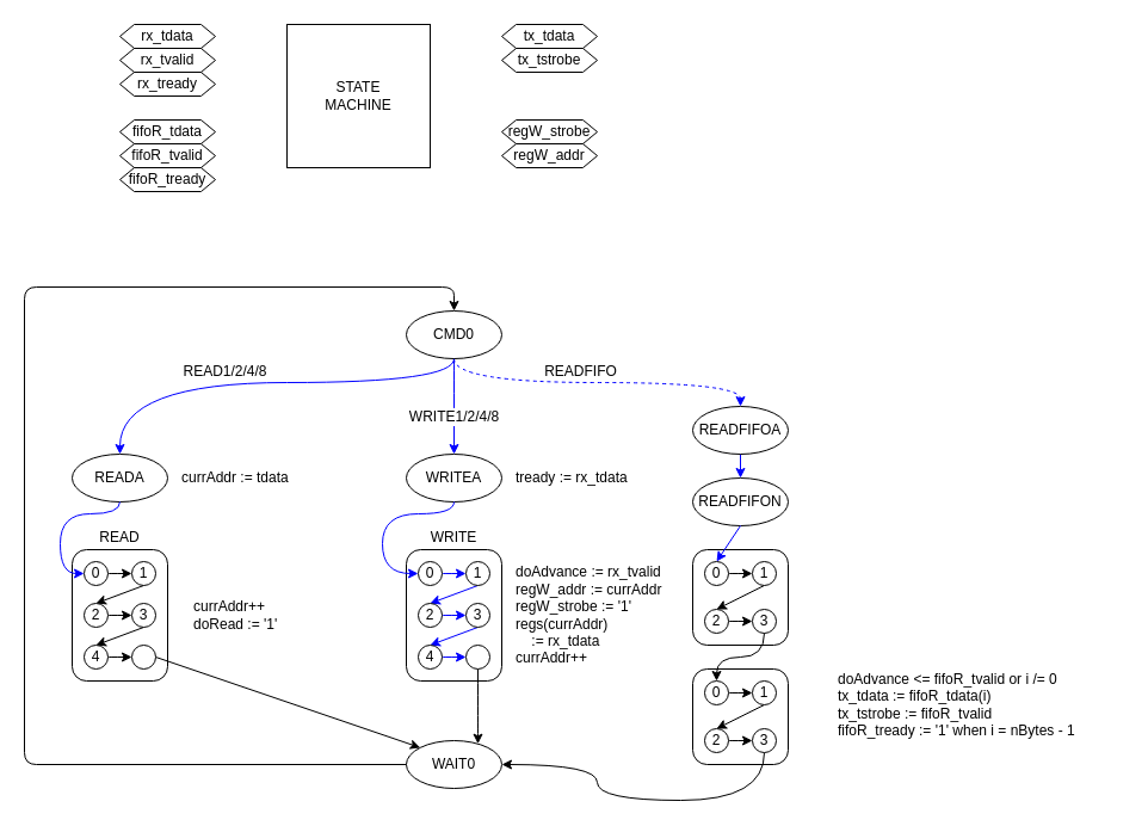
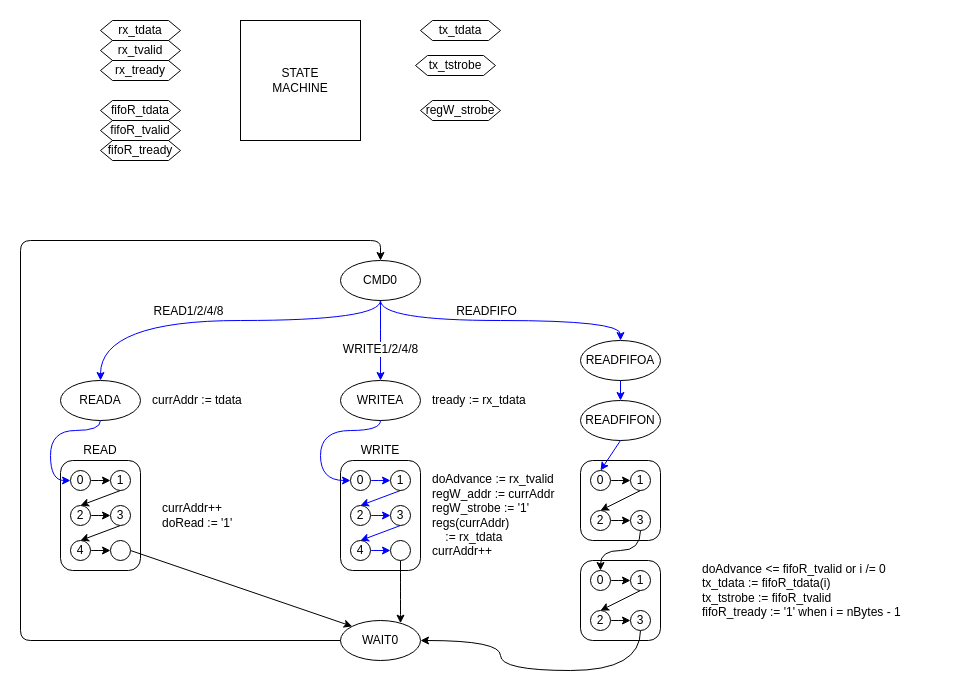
- <mxCell id="13" value="tx_tstrobe" style="shape=hexagon;perimeter=hexagonPerimeter2;whiteSpace=wrap;html=1;fillColor=none;size=0.15;" vertex="1" parent="1"><mxGeometry x="420" y="40" width="80" height="20" as="geometry" /></mxCell>
+ <mxCell id="13" value="tx_tstrobe" style="shape=hexagon;perimeter=hexagonPerimeter2;whiteSpace=wrap;html=1;fillColor=none;size=0.15;" vertex="1" parent="1"><mxGeometry x="415" y="55" width="80" height="20" as="geometry" /></mxCell>
- <mxCell id="18" value="regW_addr" style="shape=hexagon;perimeter=hexagonPerimeter2;whiteSpace=wrap;html=1;fillColor=none;size=0.15;" vertex="1" parent="1"><mxGeometry x="420" y="120" width="80" height="20" as="geometry" /></mxCell>
- <mxCell id="6" style="edgeStyle=orthogonalEdgeStyle;rounded=1;orthogonalLoop=1;jettySize=auto;html=1;exitX=0.5;exitY=1;exitDx=0;exitDy=0;curved=1;strokeColor=#0000FF;dashed=1;" edge="1" parent="1" source="8" target="59"><mxGeometry relative="1" as="geometry"><Array as="points"><mxPoint x="380" y="320" /><mxPoint x="620" y="320" /></Array></mxGeometry></mxCell>
+ <mxCell id="6" style="edgeStyle=orthogonalEdgeStyle;rounded=1;orthogonalLoop=1;jettySize=auto;html=1;exitX=0.5;exitY=1;exitDx=0;exitDy=0;curved=1;strokeColor=#0000FF;" edge="1" parent="1" source="8" target="59"><mxGeometry relative="1" as="geometry"><Array as="points"><mxPoint x="380" y="320" /><mxPoint x="620" y="320" /></Array></mxGeometry></mxCell>
